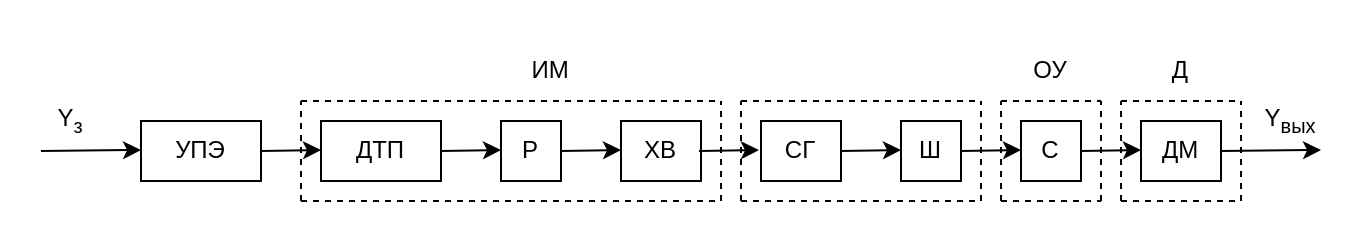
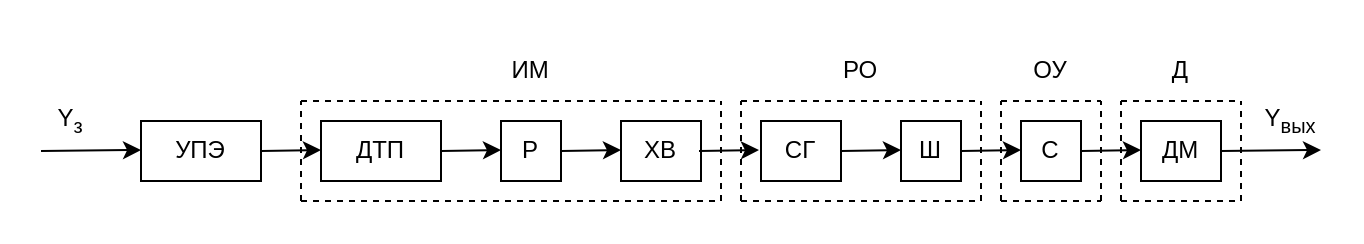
- <mxCell id="39" value="ИМ" style="text;html=1;strokeColor=none;fillColor=none;align=center;verticalAlign=middle;whiteSpace=wrap;rounded=0;" parent="1" vertex="1"><mxGeometry x="255" y="20" width="40" height="30" as="geometry" /></mxCell>
+ <mxCell id="39" value="ИМ" style="text;html=1;strokeColor=none;fillColor=none;align=center;verticalAlign=middle;whiteSpace=wrap;rounded=0;" parent="1" vertex="1"><mxGeometry x="245" y="20" width="40" height="30" as="geometry" /></mxCell>
+ <mxCell id="40" value="РО" style="text;html=1;strokeColor=none;fillColor=none;align=center;verticalAlign=middle;whiteSpace=wrap;rounded=0;" parent="1" vertex="1"><mxGeometry x="410" y="20" width="40" height="30" as="geometry" /></mxCell>
